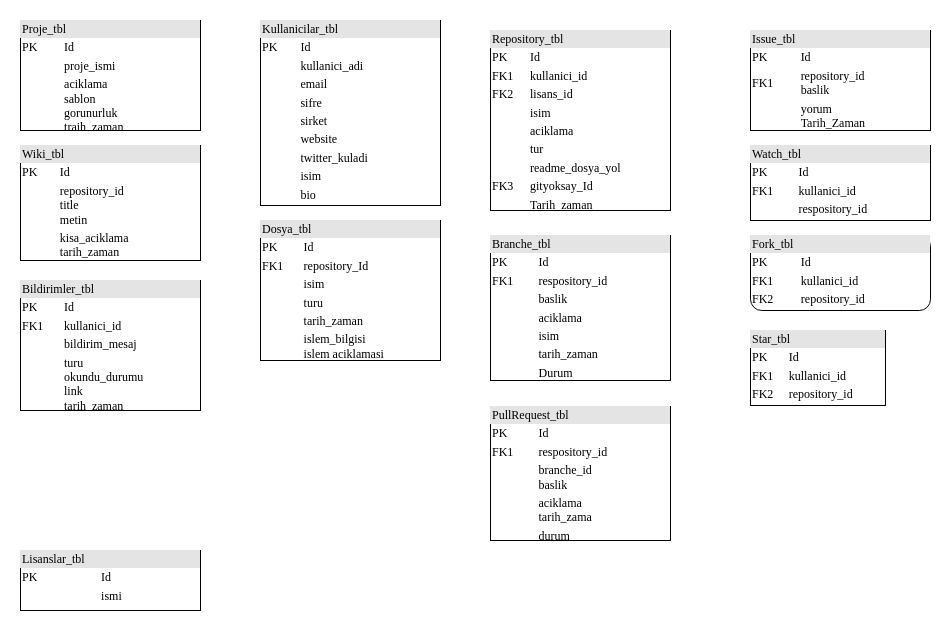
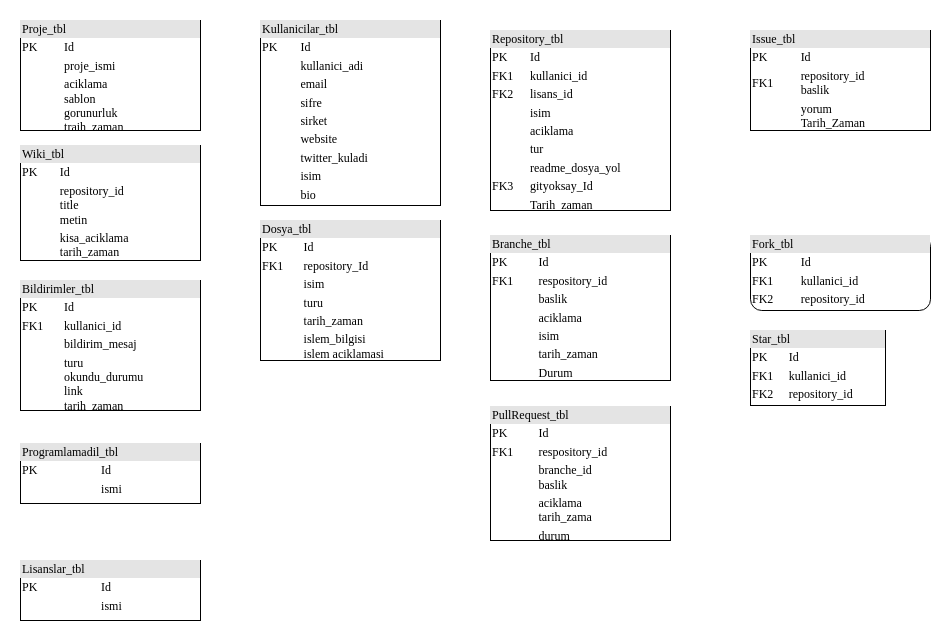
- <mxCell id="10" value="&lt;div style=&quot;box-sizing: border-box ; width: 100% ; background: #e4e4e4 ; padding: 2px&quot;&gt;Watch_tbl&lt;/div&gt;&lt;table style=&quot;width: 100% ; font-size: 1em&quot; cellpadding=&quot;2&quot; cellspacing=&quot;0&quot;&gt;&lt;tbody&gt;&lt;tr&gt;&lt;td&gt;PK&lt;/td&gt;&lt;td&gt;Id&lt;/td&gt;&lt;/tr&gt;&lt;tr&gt;&lt;td&gt;FK1&lt;/td&gt;&lt;td&gt;kullanici_id&lt;/td&gt;&lt;/tr&gt;&lt;tr&gt;&lt;td&gt;&lt;/td&gt;&lt;td&gt;respository_id&lt;/td&gt;&lt;/tr&gt;&lt;/tbody&gt;&lt;/table&gt;" style="verticalAlign=top;align=left;overflow=fill;html=1;rounded=0;shadow=0;comic=0;labelBackgroundColor=none;strokeWidth=1;fontFamily=Verdana;fontSize=12" parent="1" vertex="1"><mxGeometry x="750" y="145" width="180" height="75" as="geometry" /></mxCell>
+ <mxCell id="4" value="&lt;div style=&quot;box-sizing: border-box ; width: 100% ; background: #e4e4e4 ; padding: 2px&quot;&gt;Programlamadil_tbl&lt;/div&gt;&lt;table style=&quot;width: 100% ; font-size: 1em&quot; cellpadding=&quot;2&quot; cellspacing=&quot;0&quot;&gt;&lt;tbody&gt;&lt;tr&gt;&lt;td&gt;PK&lt;/td&gt;&lt;td&gt;Id&lt;/td&gt;&lt;/tr&gt;&lt;tr&gt;&lt;td&gt;&lt;br&gt;&lt;/td&gt;&lt;td&gt;ismi&lt;/td&gt;&lt;/tr&gt;&lt;/tbody&gt;&lt;/table&gt;" style="verticalAlign=top;align=left;overflow=fill;html=1;rounded=0;shadow=0;comic=0;labelBackgroundColor=none;strokeWidth=1;fontFamily=Verdana;fontSize=12" parent="1" vertex="1"><mxGeometry x="20" y="443" width="180" height="60" as="geometry" /></mxCell>
- <mxCell id="13" value="&lt;div style=&quot;box-sizing: border-box ; width: 100% ; background: #e4e4e4 ; padding: 2px&quot;&gt;Lisanslar_tbl&lt;/div&gt;&lt;table style=&quot;width: 100% ; font-size: 1em&quot; cellpadding=&quot;2&quot; cellspacing=&quot;0&quot;&gt;&lt;tbody&gt;&lt;tr&gt;&lt;td&gt;PK&lt;/td&gt;&lt;td&gt;Id&lt;/td&gt;&lt;/tr&gt;&lt;tr&gt;&lt;td&gt;&lt;br&gt;&lt;/td&gt;&lt;td&gt;ismi&lt;/td&gt;&lt;/tr&gt;&lt;tr&gt;&lt;td&gt;&lt;/td&gt;&lt;td&gt;&lt;/td&gt;&lt;/tr&gt;&lt;/tbody&gt;&lt;/table&gt;" style="verticalAlign=top;align=left;overflow=fill;html=1;rounded=0;shadow=0;comic=0;labelBackgroundColor=none;strokeWidth=1;fontFamily=Verdana;fontSize=12" parent="1" vertex="1"><mxGeometry x="20" y="550" width="180" height="60" as="geometry" /></mxCell>
+ <mxCell id="13" value="&lt;div style=&quot;box-sizing: border-box ; width: 100% ; background: #e4e4e4 ; padding: 2px&quot;&gt;Lisanslar_tbl&lt;/div&gt;&lt;table style=&quot;width: 100% ; font-size: 1em&quot; cellpadding=&quot;2&quot; cellspacing=&quot;0&quot;&gt;&lt;tbody&gt;&lt;tr&gt;&lt;td&gt;PK&lt;/td&gt;&lt;td&gt;Id&lt;/td&gt;&lt;/tr&gt;&lt;tr&gt;&lt;td&gt;&lt;br&gt;&lt;/td&gt;&lt;td&gt;ismi&lt;/td&gt;&lt;/tr&gt;&lt;tr&gt;&lt;td&gt;&lt;/td&gt;&lt;td&gt;&lt;/td&gt;&lt;/tr&gt;&lt;/tbody&gt;&lt;/table&gt;" style="verticalAlign=top;align=left;overflow=fill;html=1;rounded=0;shadow=0;comic=0;labelBackgroundColor=none;strokeWidth=1;fontFamily=Verdana;fontSize=12" parent="1" vertex="1"><mxGeometry x="20" y="560" width="180" height="60" as="geometry" /></mxCell>
